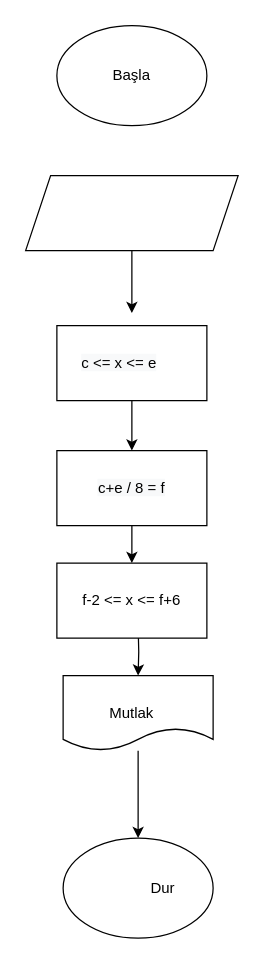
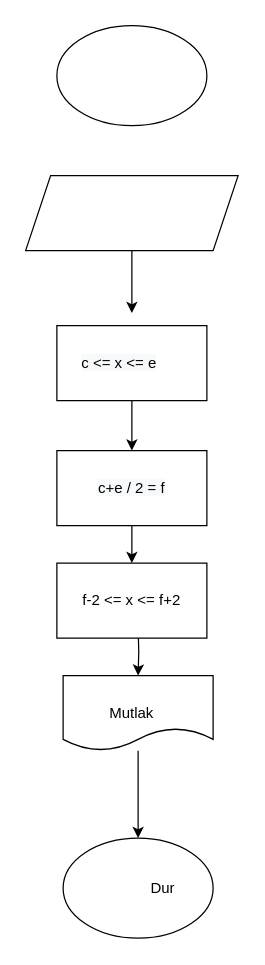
- <mxCell id="7" value="Başla" style="text;html=1;strokeColor=none;fillColor=none;align=center;verticalAlign=middle;whiteSpace=wrap;rounded=0;" vertex="1" parent="1"><mxGeometry x="75" y="45" width="60" height="30" as="geometry" /></mxCell>
- <mxCell id="18" value="&lt;meta charset=&quot;utf-8&quot;&gt;&lt;span style=&quot;color: rgb(0, 0, 0); font-family: helvetica; font-size: 12px; font-style: normal; font-weight: 400; letter-spacing: normal; text-align: center; text-indent: 0px; text-transform: none; word-spacing: 0px; background-color: rgb(248, 249, 250); display: inline; float: none;&quot;&gt;c+e / 8 = f&lt;/span&gt;" style="text;html=1;strokeColor=none;fillColor=none;align=center;verticalAlign=middle;whiteSpace=wrap;rounded=0;" vertex="1" parent="1"><mxGeometry x="70" y="380" width="70" height="20" as="geometry" /></mxCell>
+ <mxCell id="18" value="&lt;meta charset=&quot;utf-8&quot;&gt;&lt;span style=&quot;color: rgb(0, 0, 0); font-family: helvetica; font-size: 12px; font-style: normal; font-weight: 400; letter-spacing: normal; text-align: center; text-indent: 0px; text-transform: none; word-spacing: 0px; background-color: rgb(248, 249, 250); display: inline; float: none;&quot;&gt;c+e / 2 = f&lt;/span&gt;" style="text;html=1;strokeColor=none;fillColor=none;align=center;verticalAlign=middle;whiteSpace=wrap;rounded=0;" vertex="1" parent="1"><mxGeometry x="70" y="380" width="70" height="20" as="geometry" /></mxCell>
- <mxCell id="19" value="f-2 &amp;lt;= x &amp;lt;= f+6" style="text;html=1;strokeColor=none;fillColor=none;align=center;verticalAlign=middle;whiteSpace=wrap;rounded=0;" vertex="1" parent="1"><mxGeometry x="60" y="465" width="90" height="30" as="geometry" /></mxCell>
+ <mxCell id="19" value="f-2 &amp;lt;= x &amp;lt;= f+2" style="text;html=1;strokeColor=none;fillColor=none;align=center;verticalAlign=middle;whiteSpace=wrap;rounded=0;" vertex="1" parent="1"><mxGeometry x="60" y="465" width="90" height="30" as="geometry" /></mxCell>
